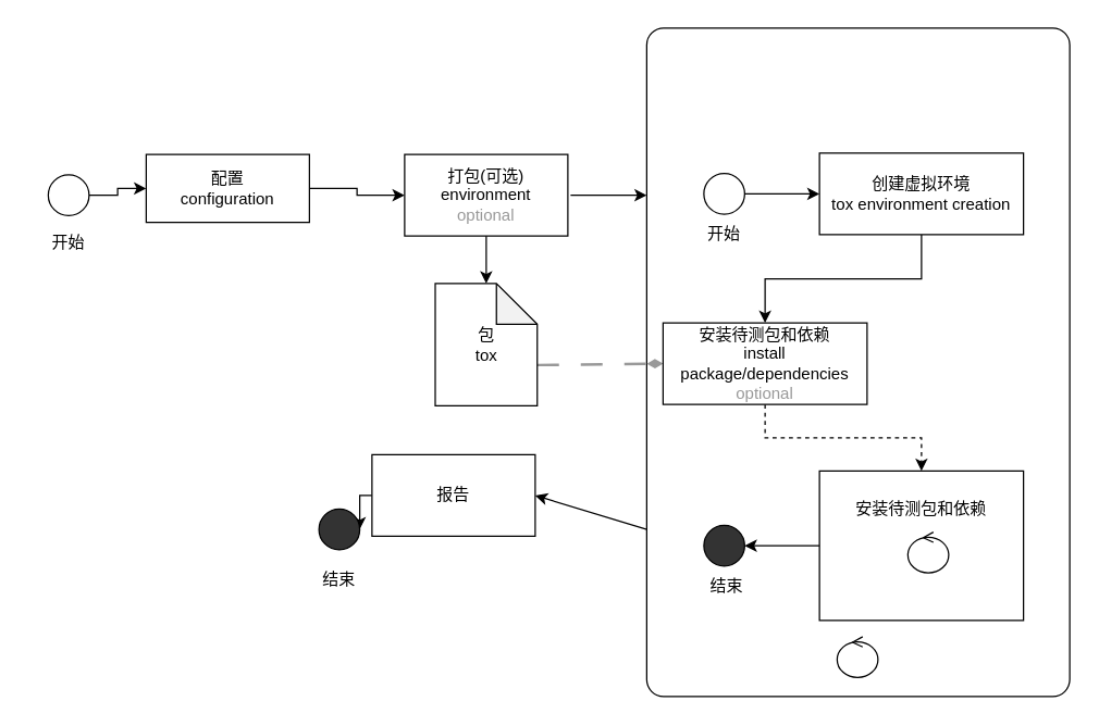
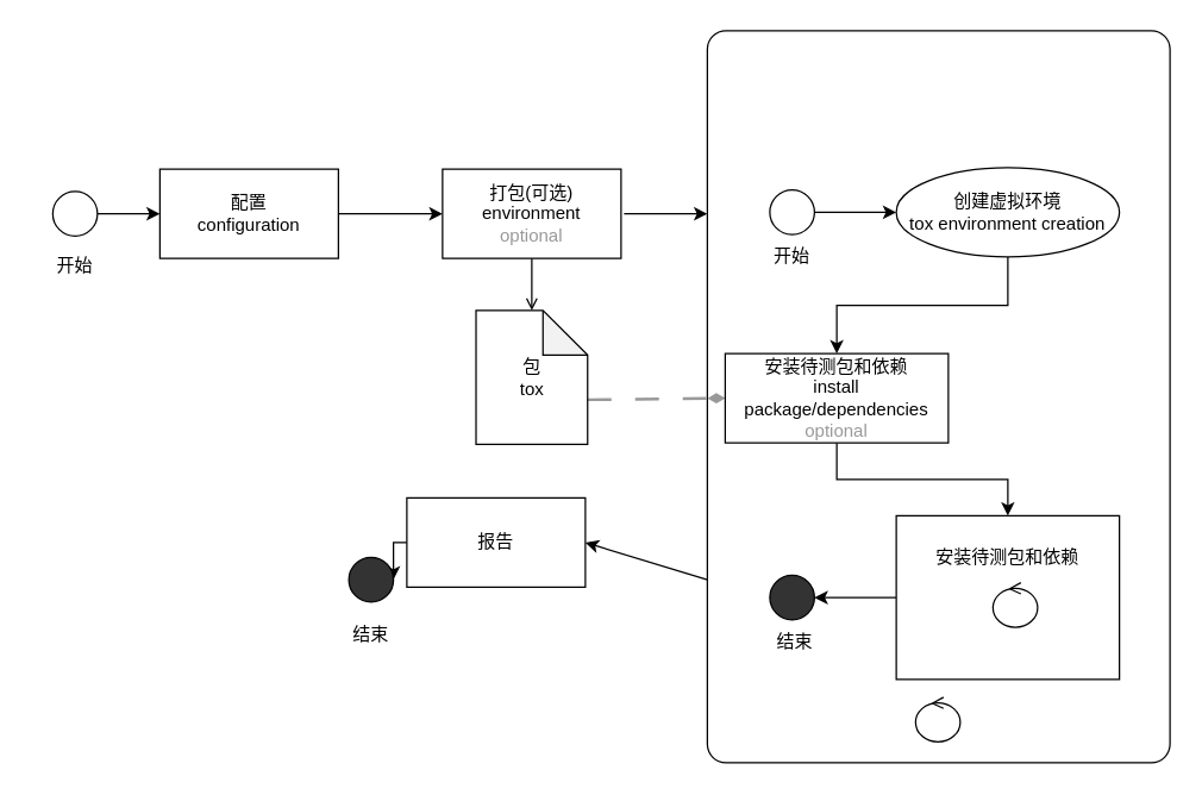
- <mxCell id="5" value="配置&lt;br&gt;configuration" style="whiteSpace=wrap;html=1;" parent="1" vertex="1"><mxGeometry x="107" y="113" width="120" height="50" as="geometry" /></mxCell>
+ <mxCell id="5" value="配置&lt;br&gt;configuration" style="whiteSpace=wrap;html=1;" parent="1" vertex="1"><mxGeometry x="107" y="113" width="120" height="60" as="geometry" /></mxCell>
- <mxCell id="15" value="创建虚拟环境&lt;br&gt;tox environment creation" style="whiteSpace=wrap;html=1;" parent="1" vertex="1"><mxGeometry x="602" y="112" width="150" height="60" as="geometry" /></mxCell>
+ <mxCell id="15" value="创建虚拟环境&lt;br&gt;tox environment creation" style="ellipse;whiteSpace=wrap;html=1;" parent="1" vertex="1"><mxGeometry x="602" y="112" width="150" height="60" as="geometry" /></mxCell>
- <mxCell id="10" style="edgeStyle=orthogonalEdgeStyle;rounded=0;orthogonalLoop=1;jettySize=auto;html=1;exitX=0.5;exitY=1;exitDx=0;exitDy=0;entryX=0.5;entryY=0;entryDx=0;entryDy=0;entryPerimeter=0;" parent="1" source="6" target="9" edge="1"><mxGeometry relative="1" as="geometry" /></mxCell>
+ <mxCell id="10" style="edgeStyle=orthogonalEdgeStyle;rounded=0;orthogonalLoop=1;jettySize=auto;html=1;exitX=0.5;exitY=1;exitDx=0;exitDy=0;entryX=0.5;entryY=0;entryDx=0;entryDy=0;entryPerimeter=0;endArrow=open;" parent="1" source="6" target="9" edge="1"><mxGeometry relative="1" as="geometry" /></mxCell>
- <mxCell id="16" value="" style="edgeStyle=orthogonalEdgeStyle;rounded=0;orthogonalLoop=1;jettySize=auto;html=1;dashed=1;" parent="1" source="17" target="19" edge="1"><mxGeometry relative="1" as="geometry" /></mxCell>
+ <mxCell id="16" value="" style="edgeStyle=orthogonalEdgeStyle;rounded=0;orthogonalLoop=1;jettySize=auto;html=1;" parent="1" source="17" target="19" edge="1"><mxGeometry relative="1" as="geometry" /></mxCell>
